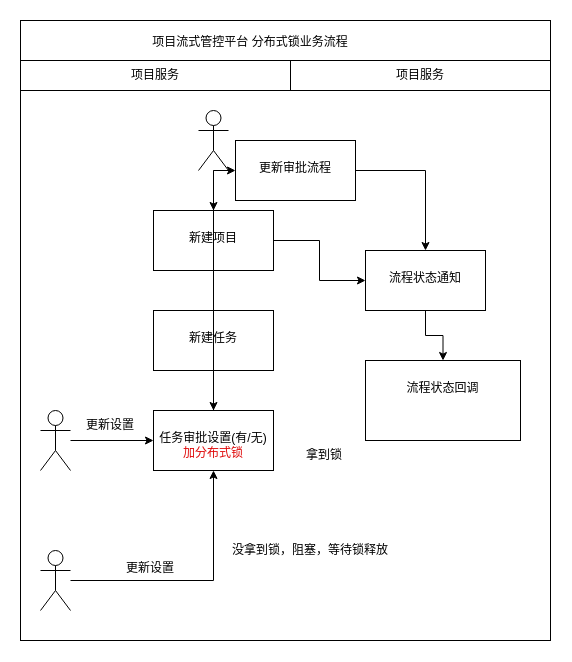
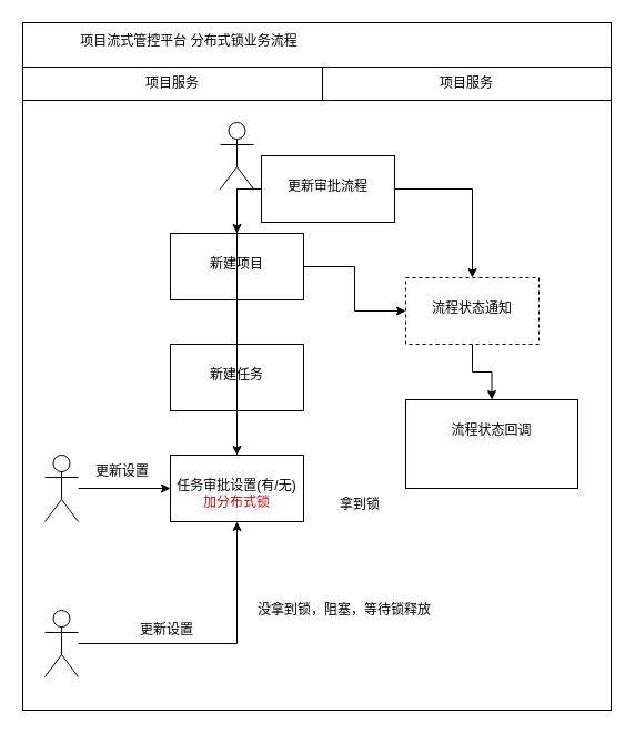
- <mxCell id="6" value="项目流式管控平台 分布式锁业务流程" style="text;html=1;align=center;verticalAlign=middle;whiteSpace=wrap;rounded=0;" vertex="1" parent="1"><mxGeometry x="135" y="27" width="230" height="30" as="geometry" /></mxCell>
+ <mxCell id="6" value="项目流式管控平台 分布式锁业务流程" style="text;html=1;align=center;verticalAlign=middle;whiteSpace=wrap;rounded=0;" vertex="1" parent="1"><mxGeometry x="55" y="22" width="230" height="30" as="geometry" /></mxCell>
- <mxCell id="11" value="" style="edgeStyle=orthogonalEdgeStyle;rounded=0;orthogonalLoop=1;jettySize=auto;html=1;entryX=0;entryY=0.5;entryDx=0;entryDy=0;" edge="1" parent="1" source="12" target="15"><mxGeometry relative="1" as="geometry" /></mxCell>
+ <mxCell id="11" value="" style="edgeStyle=orthogonalEdgeStyle;rounded=0;orthogonalLoop=1;jettySize=auto;html=1;entryX=0;entryY=0.5;entryDx=0;entryDy=0;endArrow=none;" edge="1" parent="1" source="12" target="15"><mxGeometry relative="1" as="geometry" /></mxCell>
- <mxCell id="22" value="&lt;div&gt;&lt;/div&gt;&lt;div&gt;&lt;br&gt;&lt;/div&gt;&lt;div&gt;流程状态通知&lt;/div&gt;" style="whiteSpace=wrap;html=1;verticalAlign=top;fontColor=none;" vertex="1" parent="1"><mxGeometry x="365" y="250" width="120" height="60" as="geometry" /></mxCell>
+ <mxCell id="22" value="&lt;div&gt;&lt;/div&gt;&lt;div&gt;&lt;br&gt;&lt;/div&gt;&lt;div&gt;流程状态通知&lt;/div&gt;" style="whiteSpace=wrap;html=1;verticalAlign=top;fontColor=none;dashed=1;" vertex="1" parent="1"><mxGeometry x="365" y="250" width="120" height="60" as="geometry" /></mxCell>
